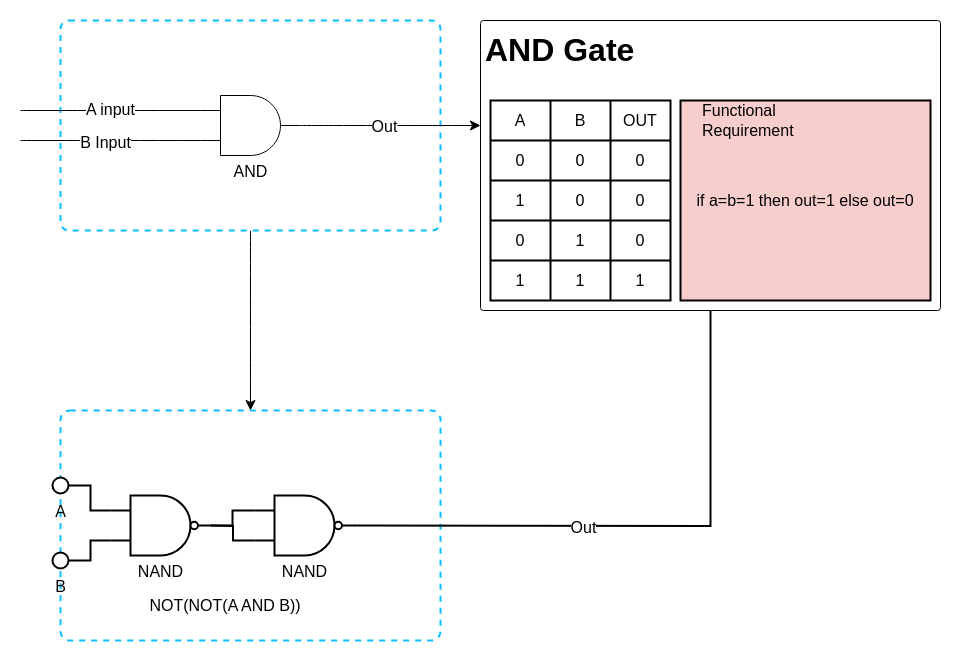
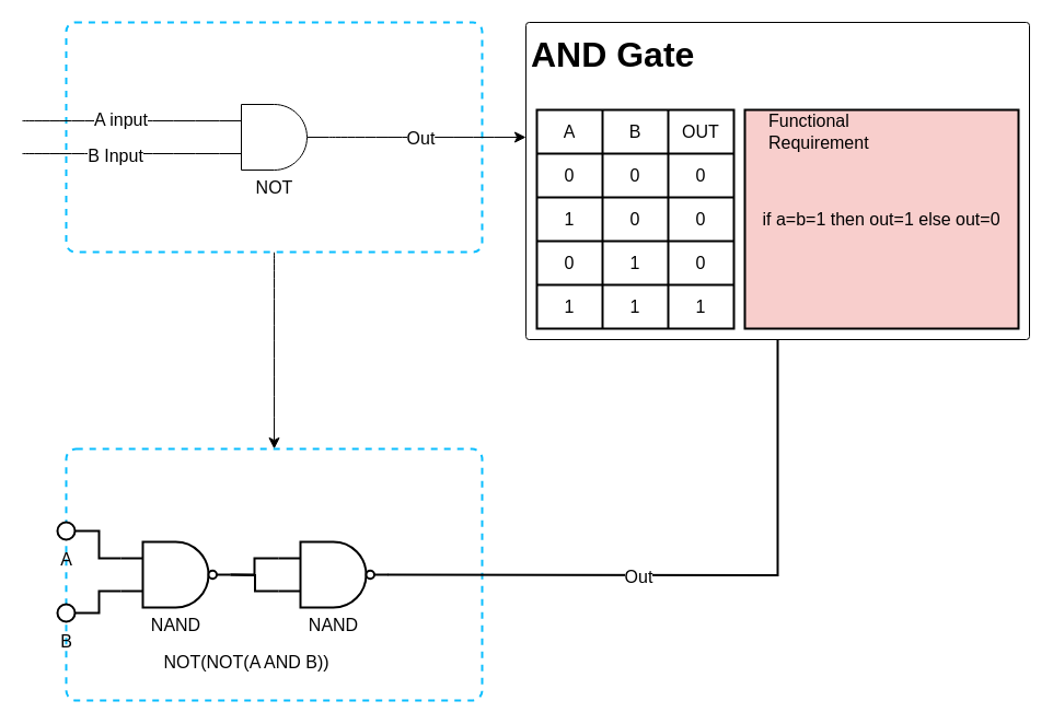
- <mxCell id="4" value="AND" style="verticalLabelPosition=bottom;shadow=0;dashed=0;align=center;html=1;verticalAlign=top;shape=mxgraph.electrical.logic_gates.logic_gate;operation=and;fontSize=16;" parent="1" vertex="1"><mxGeometry x="200" y="95" width="100" height="60" as="geometry" /></mxCell>
+ <mxCell id="4" value="NOT" style="verticalLabelPosition=bottom;shadow=0;dashed=0;align=center;html=1;verticalAlign=top;shape=mxgraph.electrical.logic_gates.logic_gate;operation=and;fontSize=16;" parent="1" vertex="1"><mxGeometry x="200" y="95" width="100" height="60" as="geometry" /></mxCell>
